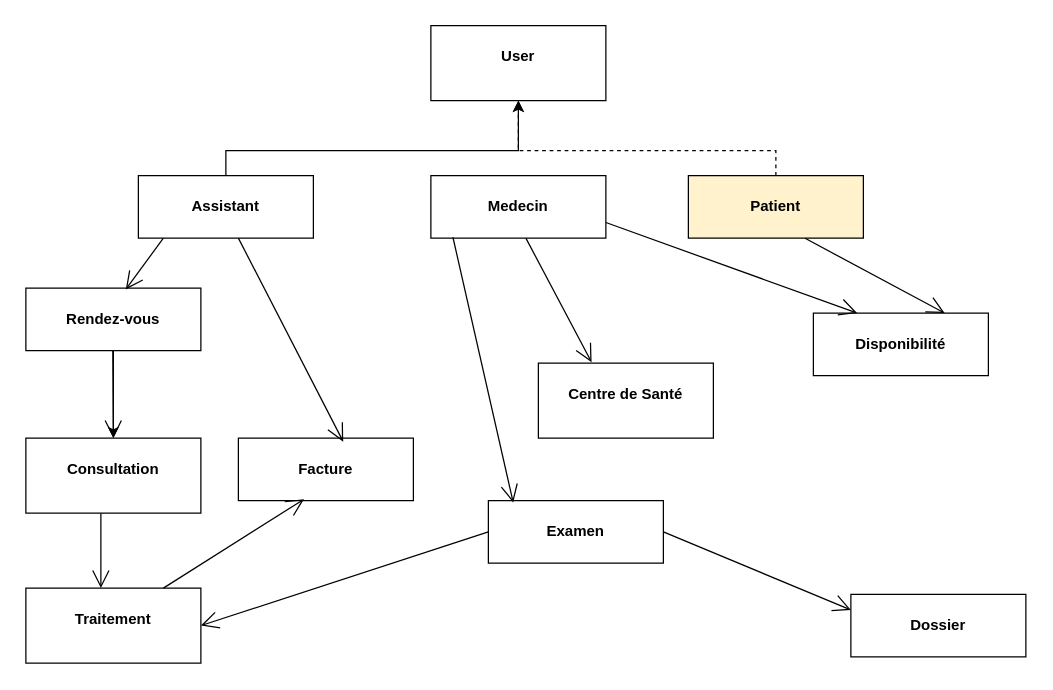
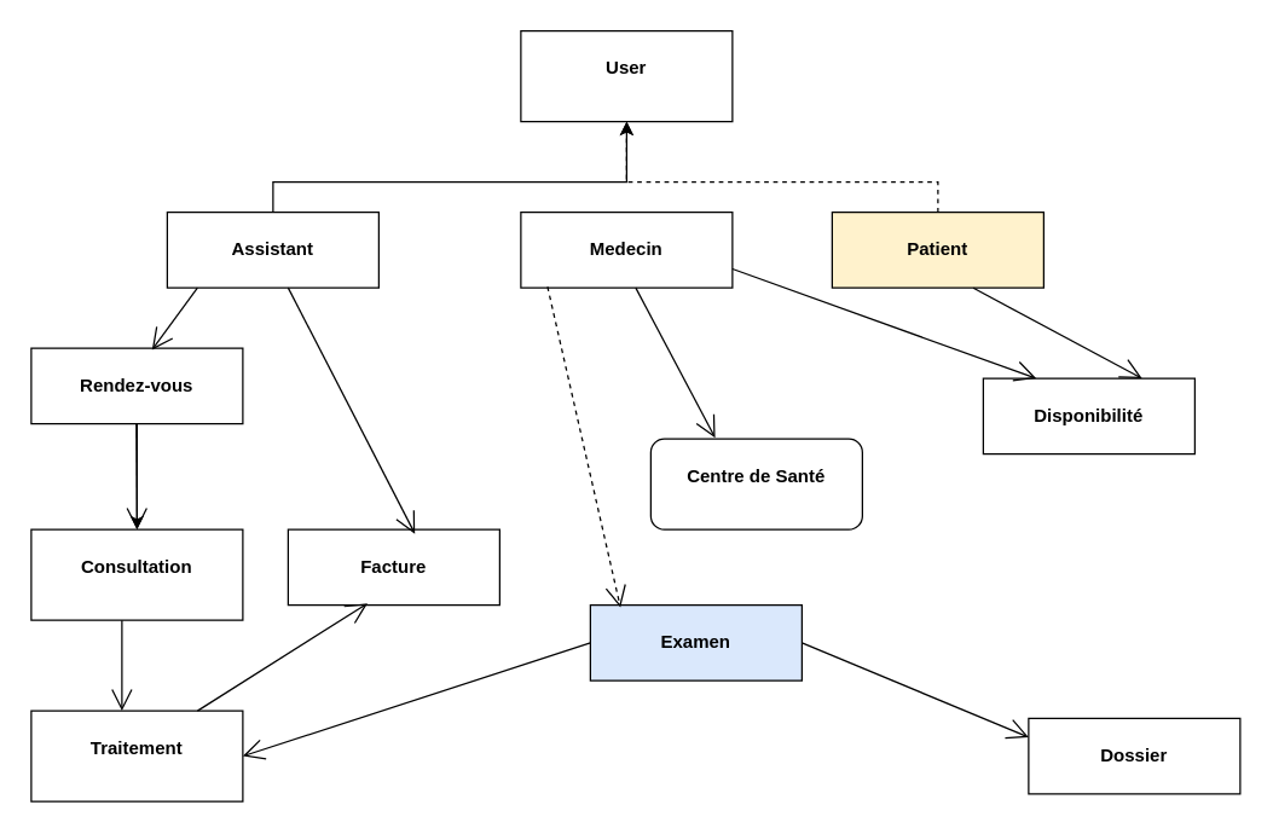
- <mxCell id="26" value="" style="endArrow=open;endFill=1;endSize=12;html=1;rounded=0;exitX=0.126;exitY=0.986;exitDx=0;exitDy=0;exitPerimeter=0;entryX=0.142;entryY=0.03;entryDx=0;entryDy=0;entryPerimeter=0;" edge="1" parent="1" source="13" target="6"><mxGeometry width="160" relative="1" as="geometry"><mxPoint x="370" y="200" as="sourcePoint" /><mxPoint x="373" y="479" as="targetPoint" /></mxGeometry></mxCell>
+ <mxCell id="26" value="" style="endArrow=open;endFill=1;endSize=12;html=1;rounded=0;exitX=0.126;exitY=0.986;exitDx=0;exitDy=0;exitPerimeter=0;entryX=0.142;entryY=0.03;entryDx=0;entryDy=0;entryPerimeter=0;dashed=1;" edge="1" parent="1" source="13" target="6"><mxGeometry width="160" relative="1" as="geometry"><mxPoint x="370" y="200" as="sourcePoint" /><mxPoint x="373" y="479" as="targetPoint" /></mxGeometry></mxCell>
- <mxCell id="10" value="&lt;p style=&quot;margin:0px;margin-top:4px;text-align:center;&quot;&gt;&lt;br&gt;&lt;b&gt;Centre de Santé&lt;/b&gt;&lt;/p&gt;" style="verticalAlign=top;align=left;overflow=fill;fontSize=12;fontFamily=Helvetica;html=1;whiteSpace=wrap;" vertex="1" parent="1"><mxGeometry x="430" y="290" width="140" height="60" as="geometry" /></mxCell>
+ <mxCell id="10" value="&lt;p style=&quot;margin:0px;margin-top:4px;text-align:center;&quot;&gt;&lt;br&gt;&lt;b&gt;Centre de Santé&lt;/b&gt;&lt;/p&gt;" style="verticalAlign=top;align=left;overflow=fill;fontSize=12;fontFamily=Helvetica;html=1;whiteSpace=wrap;rounded=1;" vertex="1" parent="1"><mxGeometry x="430" y="290" width="140" height="60" as="geometry" /></mxCell>
- <mxCell id="6" value="&lt;p style=&quot;margin:0px;margin-top:4px;text-align:center;&quot;&gt;&lt;br&gt;&lt;b&gt;Examen&lt;/b&gt;&lt;/p&gt;" style="verticalAlign=top;align=left;overflow=fill;fontSize=12;fontFamily=Helvetica;html=1;whiteSpace=wrap;" vertex="1" parent="1"><mxGeometry x="390" y="400" width="140" height="50" as="geometry" /></mxCell>
+ <mxCell id="6" value="&lt;p style=&quot;margin:0px;margin-top:4px;text-align:center;&quot;&gt;&lt;br&gt;&lt;b&gt;Examen&lt;/b&gt;&lt;/p&gt;" style="verticalAlign=top;align=left;overflow=fill;fontSize=12;fontFamily=Helvetica;html=1;whiteSpace=wrap;fillColor=#dae8fc;" vertex="1" parent="1"><mxGeometry x="390" y="400" width="140" height="50" as="geometry" /></mxCell>
